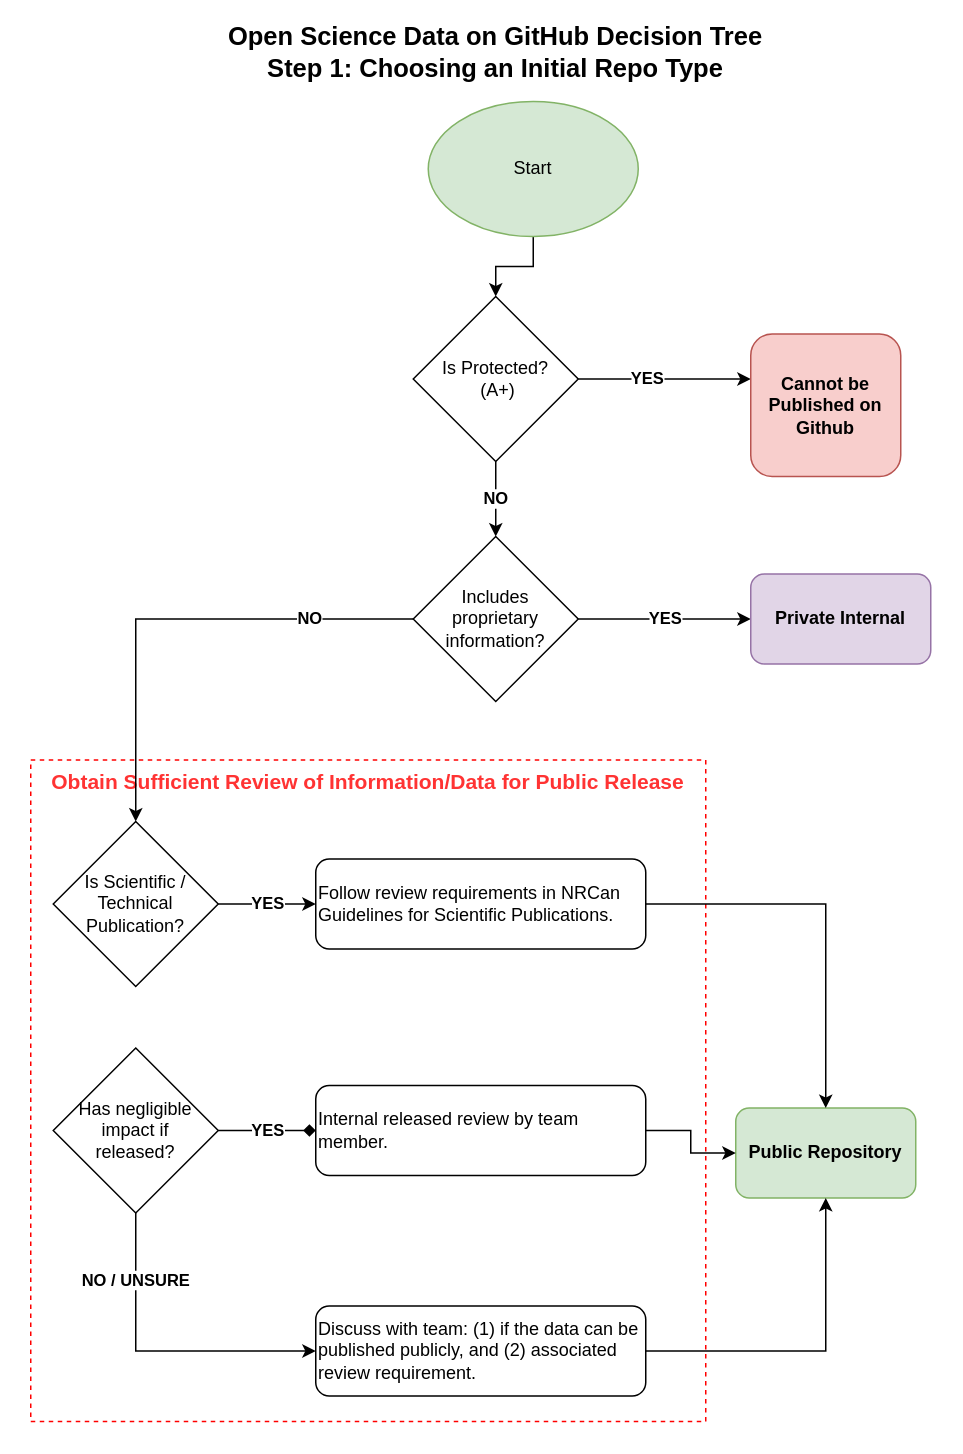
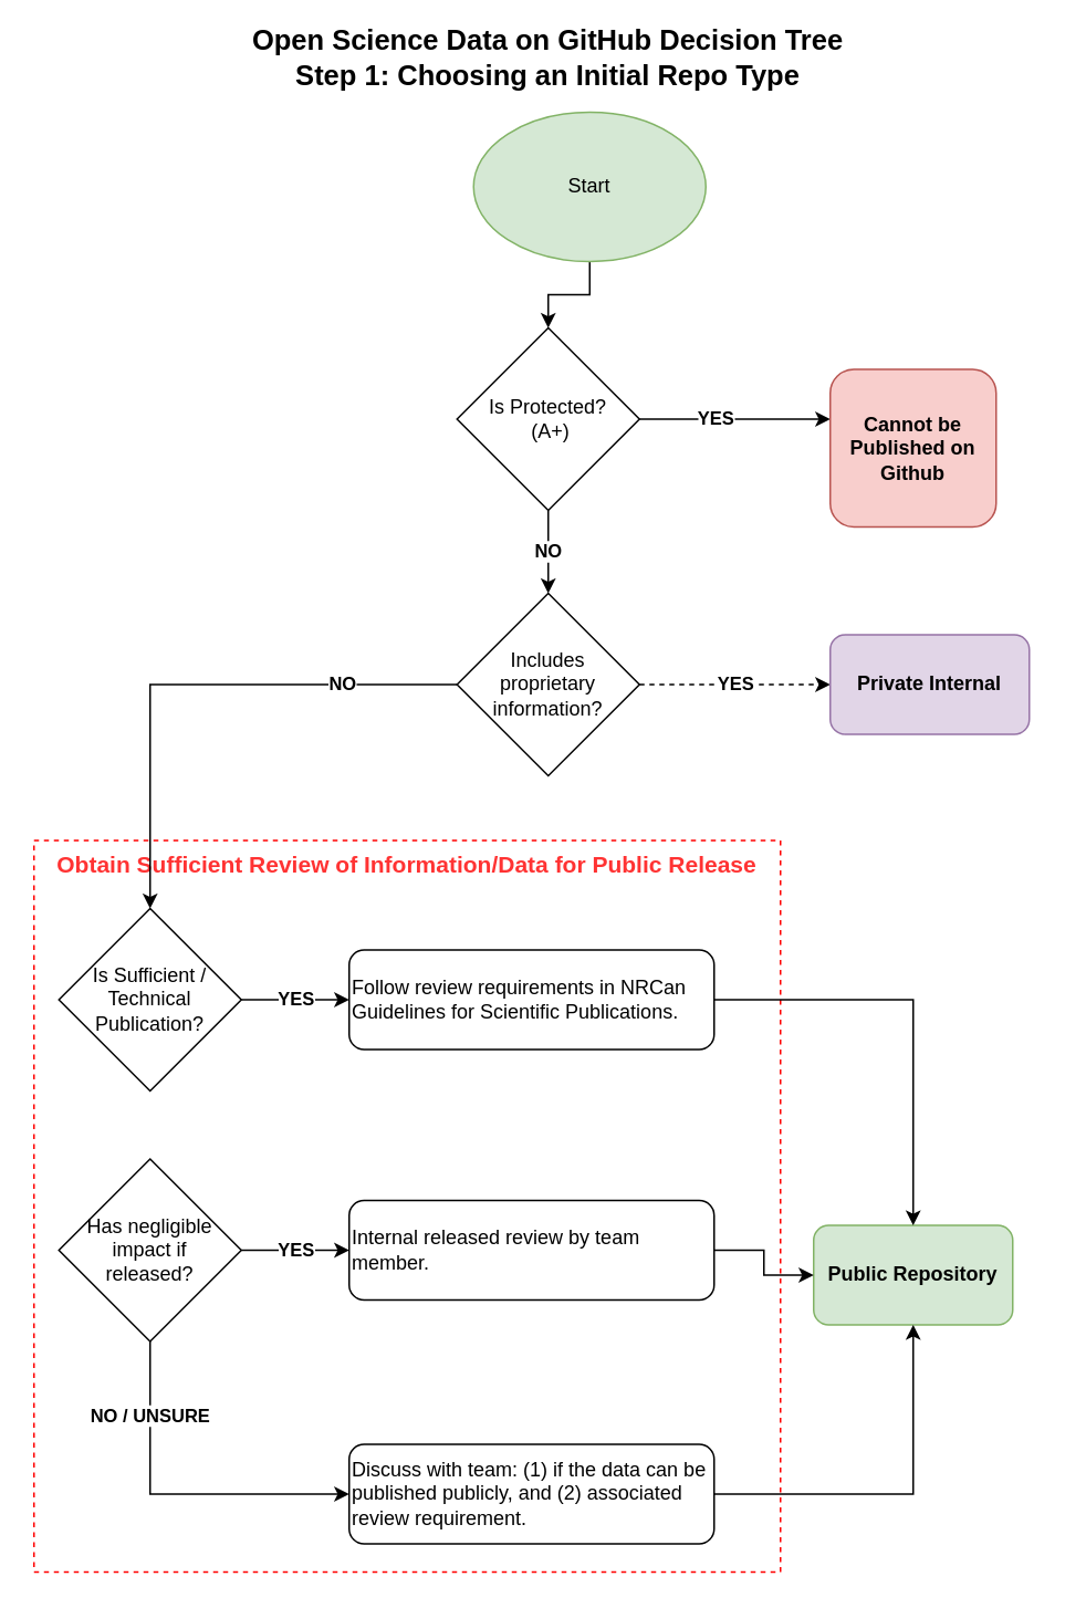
- <mxCell id="9" value="&lt;b&gt;YES&lt;/b&gt;" style="edgeStyle=orthogonalEdgeStyle;rounded=0;orthogonalLoop=1;jettySize=auto;html=1;" edge="1" parent="1" source="11" target="18"><mxGeometry relative="1" as="geometry" /></mxCell>
+ <mxCell id="9" value="&lt;b&gt;YES&lt;/b&gt;" style="edgeStyle=orthogonalEdgeStyle;rounded=0;orthogonalLoop=1;jettySize=auto;html=1;dashed=1;" edge="1" parent="1" source="11" target="18"><mxGeometry relative="1" as="geometry" /></mxCell>
- <mxCell id="16" value="Is Scientific / Technical Publication?" style="rhombus;whiteSpace=wrap;html=1;" vertex="1" parent="1"><mxGeometry x="35" y="547" width="110" height="110" as="geometry" /></mxCell>
+ <mxCell id="16" value="Is Sufficient / Technical Publication?" style="rhombus;whiteSpace=wrap;html=1;" vertex="1" parent="1"><mxGeometry x="35" y="547" width="110" height="110" as="geometry" /></mxCell>
- <mxCell id="13" value="&lt;b&gt;YES&lt;/b&gt;" style="edgeStyle=orthogonalEdgeStyle;rounded=0;orthogonalLoop=1;jettySize=auto;html=1;endArrow=diamond;" edge="1" parent="1" source="14" target="23"><mxGeometry relative="1" as="geometry" /></mxCell>
+ <mxCell id="13" value="&lt;b&gt;YES&lt;/b&gt;" style="edgeStyle=orthogonalEdgeStyle;rounded=0;orthogonalLoop=1;jettySize=auto;html=1;" edge="1" parent="1" source="14" target="23"><mxGeometry relative="1" as="geometry" /></mxCell>
